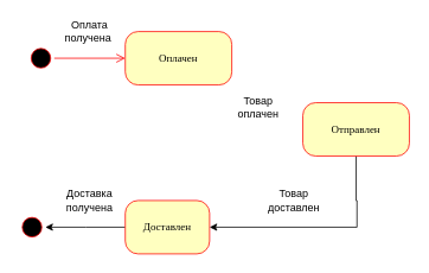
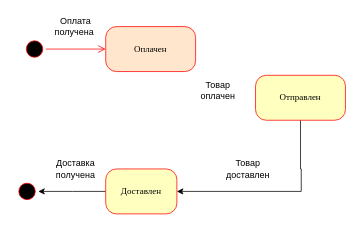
- <mxCell id="5" value="Оплачен" style="rounded=1;whiteSpace=wrap;html=1;arcSize=24;fillColor=#ffffc0;strokeColor=#ff0000;shadow=0;comic=0;labelBackgroundColor=none;fontFamily=Verdana;fontSize=12;fontColor=#000000;align=center;" parent="1" vertex="1"><mxGeometry x="140" y="35" width="120" height="60" as="geometry" /></mxCell>
+ <mxCell id="5" value="Оплачен" style="rounded=1;whiteSpace=wrap;html=1;arcSize=24;fillColor=#ffe6cc;strokeColor=#ff0000;shadow=0;comic=0;labelBackgroundColor=none;fontFamily=Verdana;fontSize=12;fontColor=#000000;align=center;" parent="1" vertex="1"><mxGeometry x="140" y="35" width="120" height="60" as="geometry" /></mxCell>
- <mxCell id="7" value="Отправлен" style="rounded=1;whiteSpace=wrap;html=1;arcSize=24;fillColor=#ffffc0;strokeColor=#ff0000;shadow=0;comic=0;labelBackgroundColor=none;fontFamily=Verdana;fontSize=12;fontColor=#000000;align=center;" parent="1" vertex="1"><mxGeometry x="340" y="115" width="120" height="60" as="geometry" /></mxCell>
+ <mxCell id="7" value="Отправлен" style="rounded=1;whiteSpace=wrap;html=1;arcSize=24;fillColor=#ffffc0;strokeColor=#ff0000;shadow=0;comic=0;labelBackgroundColor=none;fontFamily=Verdana;fontSize=12;fontColor=#000000;align=center;" parent="1" vertex="1"><mxGeometry x="340" y="100" width="120" height="60" as="geometry" /></mxCell>
